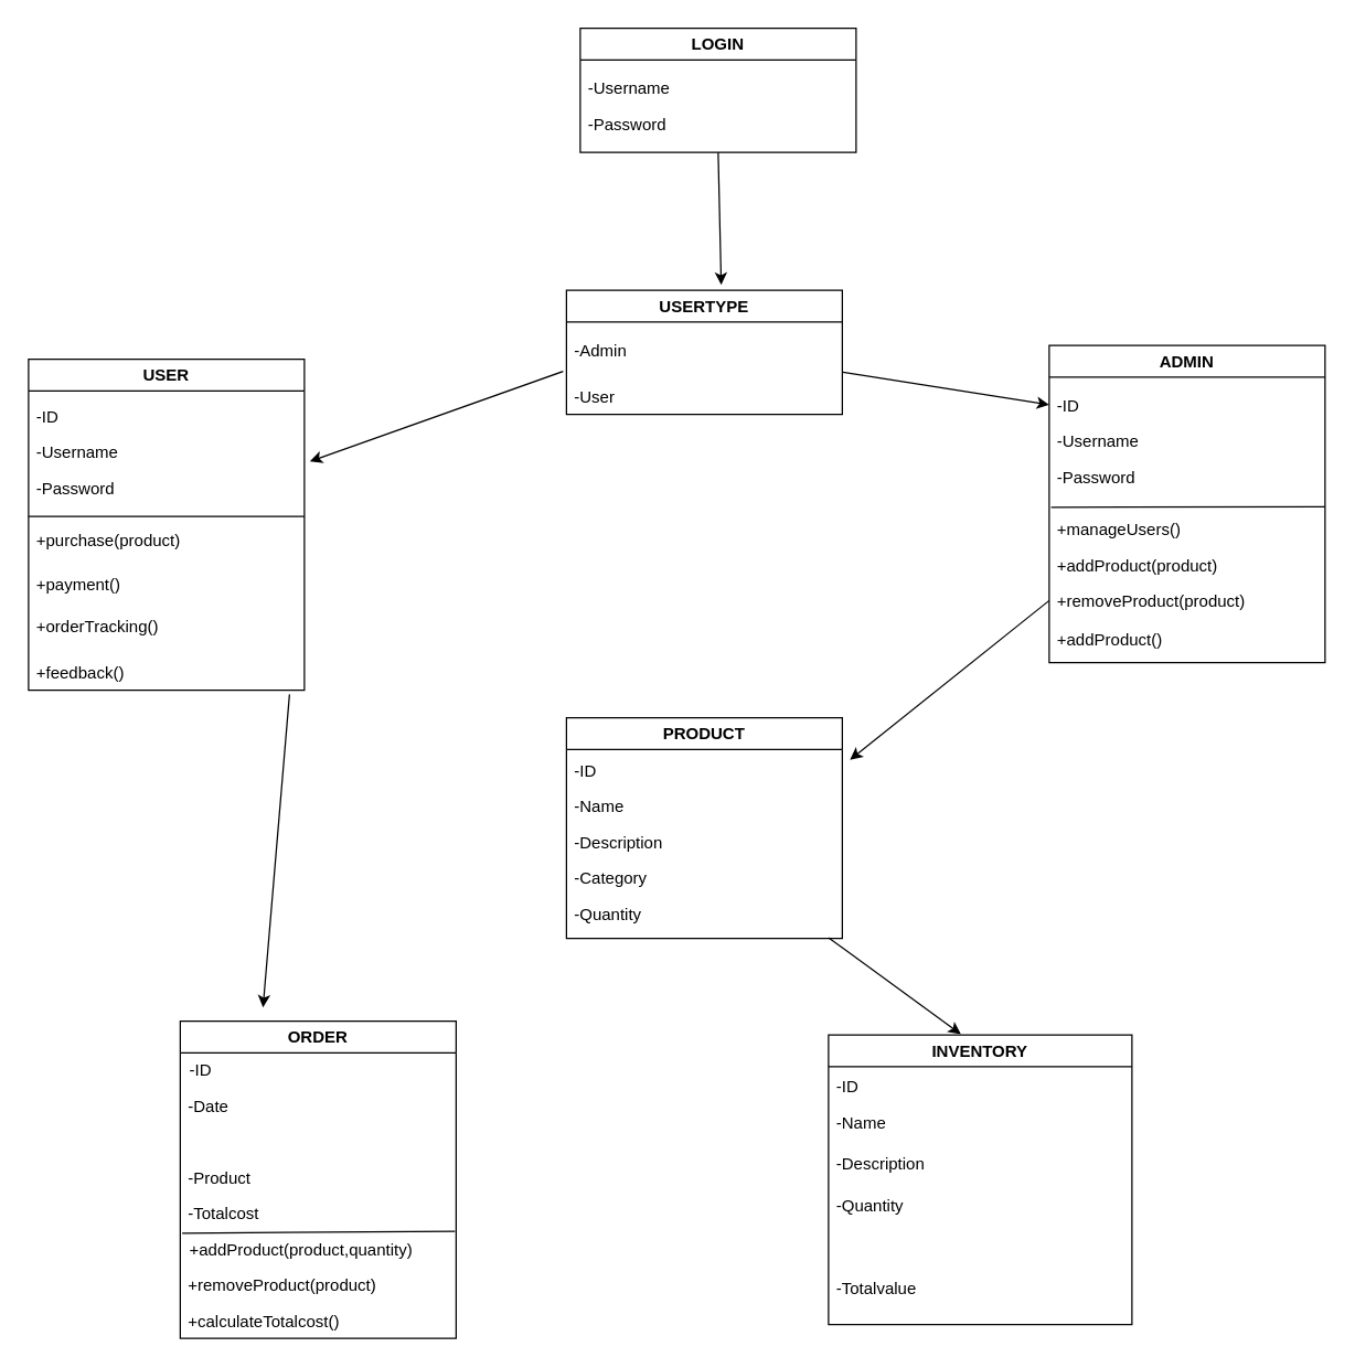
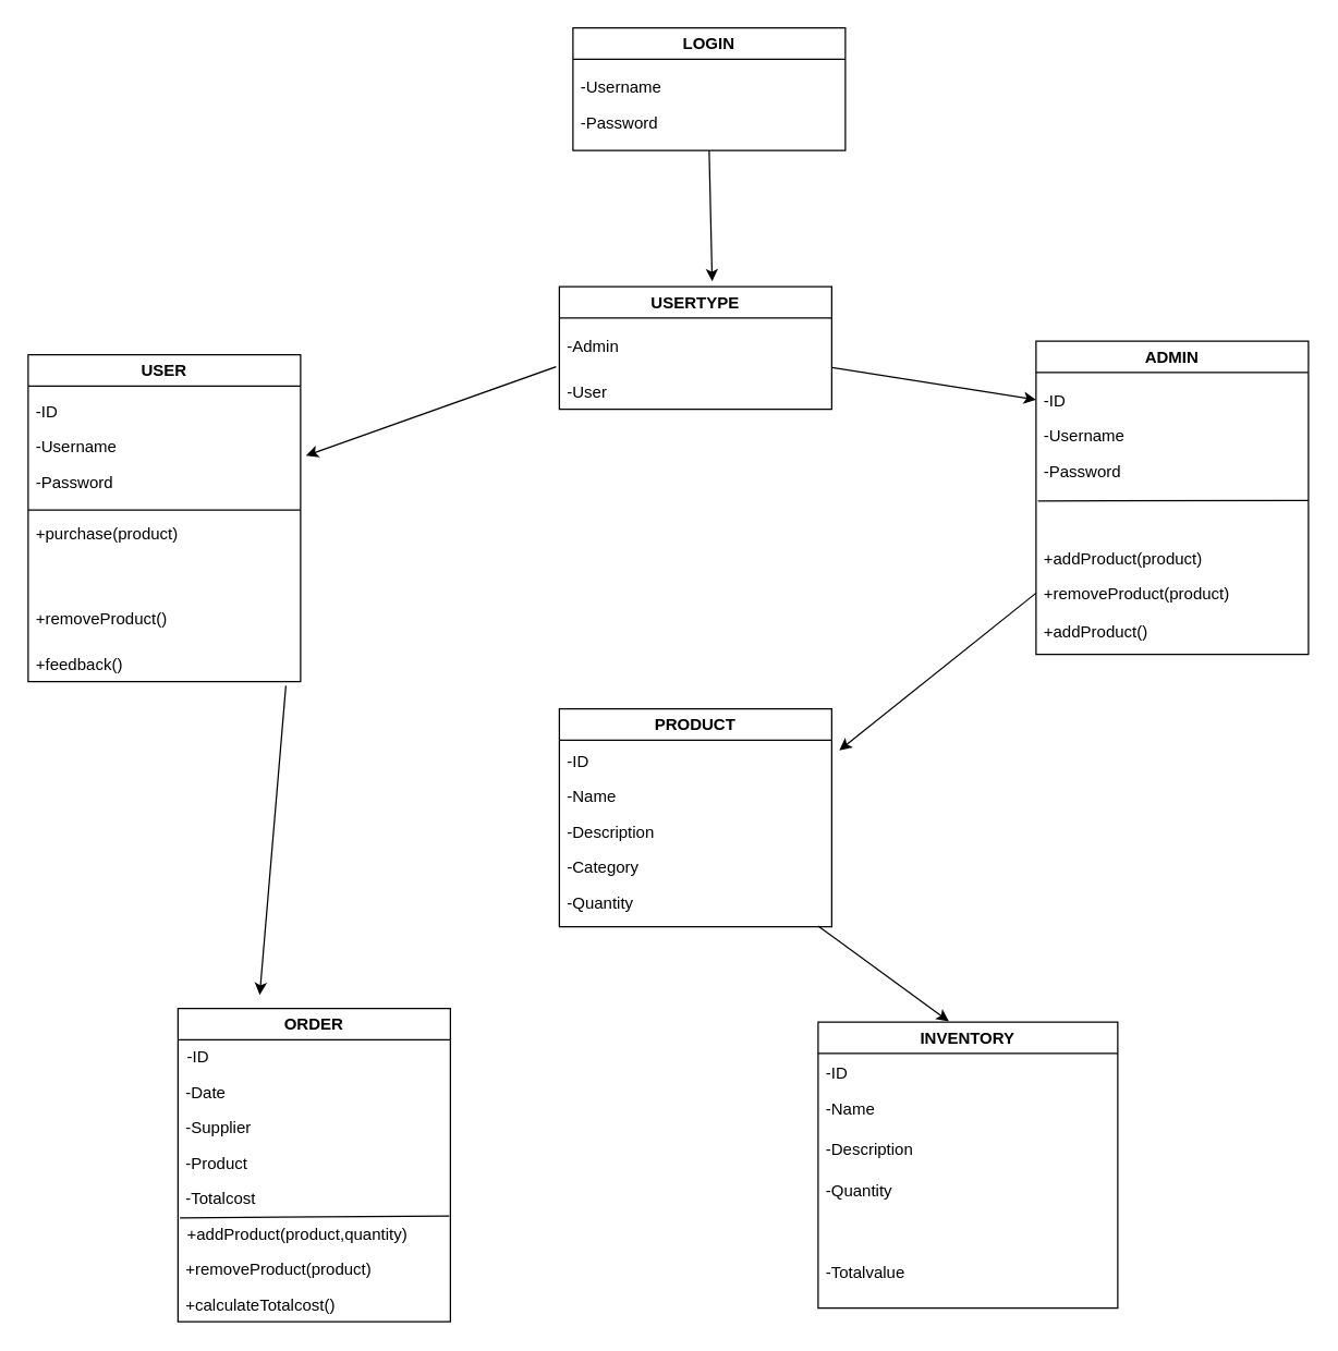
- <mxCell id="30" value="+manageUsers()" style="text;align=left;verticalAlign=top;spacingLeft=4;spacingRight=4;overflow=hidden;rotatable=0;points=[[0,0.5],[1,0.5]];portConstraint=eastwest;" parent="27" vertex="1"><mxGeometry y="120" width="200" height="26" as="geometry" /></mxCell>
- <mxCell id="18" value="+payment()" style="text;align=left;verticalAlign=top;spacingLeft=4;spacingRight=4;overflow=hidden;rotatable=0;points=[[0,0.5],[1,0.5]];portConstraint=eastwest;" parent="12" vertex="1"><mxGeometry y="150" width="200" height="26" as="geometry" /></mxCell>
- <mxCell id="17" value="+orderTracking()" style="text;align=left;verticalAlign=top;spacingLeft=4;spacingRight=4;overflow=hidden;rotatable=0;points=[[0,0.5],[1,0.5]];portConstraint=eastwest;" parent="12" vertex="1"><mxGeometry y="180" width="200" height="26" as="geometry" /></mxCell>
+ <mxCell id="17" value="+removeProduct()" style="text;align=left;verticalAlign=top;spacingLeft=4;spacingRight=4;overflow=hidden;rotatable=0;points=[[0,0.5],[1,0.5]];portConstraint=eastwest;" parent="12" vertex="1"><mxGeometry y="180" width="200" height="26" as="geometry" /></mxCell>
+ <mxCell id="5" value="-Supplier" style="text;align=left;verticalAlign=top;spacingLeft=4;spacingRight=4;overflow=hidden;rotatable=0;points=[[0,0.5],[1,0.5]];portConstraint=eastwest;rounded=0;shadow=0;html=0;" parent="2" vertex="1"><mxGeometry y="74" width="200" height="26" as="geometry" /></mxCell>
